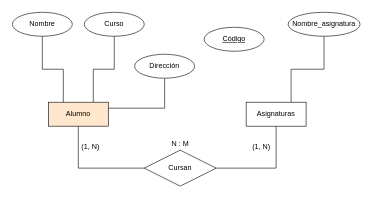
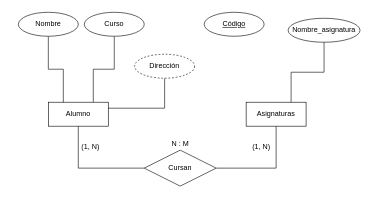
- <mxCell id="8" value="Nombre" style="ellipse;whiteSpace=wrap;html=1;align=center;" parent="1" vertex="1"><mxGeometry x="20" y="20" width="100" height="40" as="geometry" /></mxCell>
+ <mxCell id="8" value="Nombre" style="ellipse;whiteSpace=wrap;html=1;align=center;" parent="1" vertex="1"><mxGeometry x="30" y="20" width="100" height="40" as="geometry" /></mxCell>
- <mxCell id="15" value="Nombre_asignatura" style="ellipse;whiteSpace=wrap;html=1;align=center;" parent="1" vertex="1"><mxGeometry x="480" y="20" width="120" height="40" as="geometry" /></mxCell>
+ <mxCell id="15" value="Nombre_asignatura" style="ellipse;whiteSpace=wrap;html=1;align=center;" parent="1" vertex="1"><mxGeometry x="480" y="30" width="120" height="40" as="geometry" /></mxCell>
- <mxCell id="13" value="Código" style="ellipse;whiteSpace=wrap;html=1;align=center;fontStyle=4;" parent="1" vertex="1"><mxGeometry x="340" y="45" width="100" height="40" as="geometry" /></mxCell>
+ <mxCell id="13" value="Código" style="ellipse;whiteSpace=wrap;html=1;align=center;fontStyle=4;" parent="1" vertex="1"><mxGeometry x="340" y="20" width="100" height="40" as="geometry" /></mxCell>
- <mxCell id="12" value="Dirección" style="ellipse;whiteSpace=wrap;html=1;align=center;" parent="1" vertex="1"><mxGeometry x="224" y="90" width="100" height="40" as="geometry" /></mxCell>
+ <mxCell id="12" value="Dirección" style="ellipse;whiteSpace=wrap;html=1;align=center;dashed=1;" parent="1" vertex="1"><mxGeometry x="224" y="90" width="100" height="40" as="geometry" /></mxCell>
- <mxCell id="3" value="Alumno" style="whiteSpace=wrap;html=1;align=center;fillColor=#ffe6cc;" parent="1" vertex="1"><mxGeometry x="80" y="170" width="100" height="40" as="geometry" /></mxCell>
+ <mxCell id="3" value="Alumno" style="whiteSpace=wrap;html=1;align=center;" parent="1" vertex="1"><mxGeometry x="80" y="170" width="100" height="40" as="geometry" /></mxCell>
